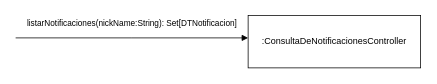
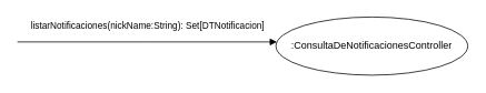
- <mxCell id="3" value=":ConsultaDeNotificacionesController" style="html=1;whiteSpace=wrap;" vertex="1" parent="1"><mxGeometry x="330" y="20" width="230" height="70" as="geometry" /></mxCell>
+ <mxCell id="3" value=":ConsultaDeNotificacionesController" style="ellipse;html=1;whiteSpace=wrap;" vertex="1" parent="1"><mxGeometry x="330" y="20" width="230" height="70" as="geometry" /></mxCell>
